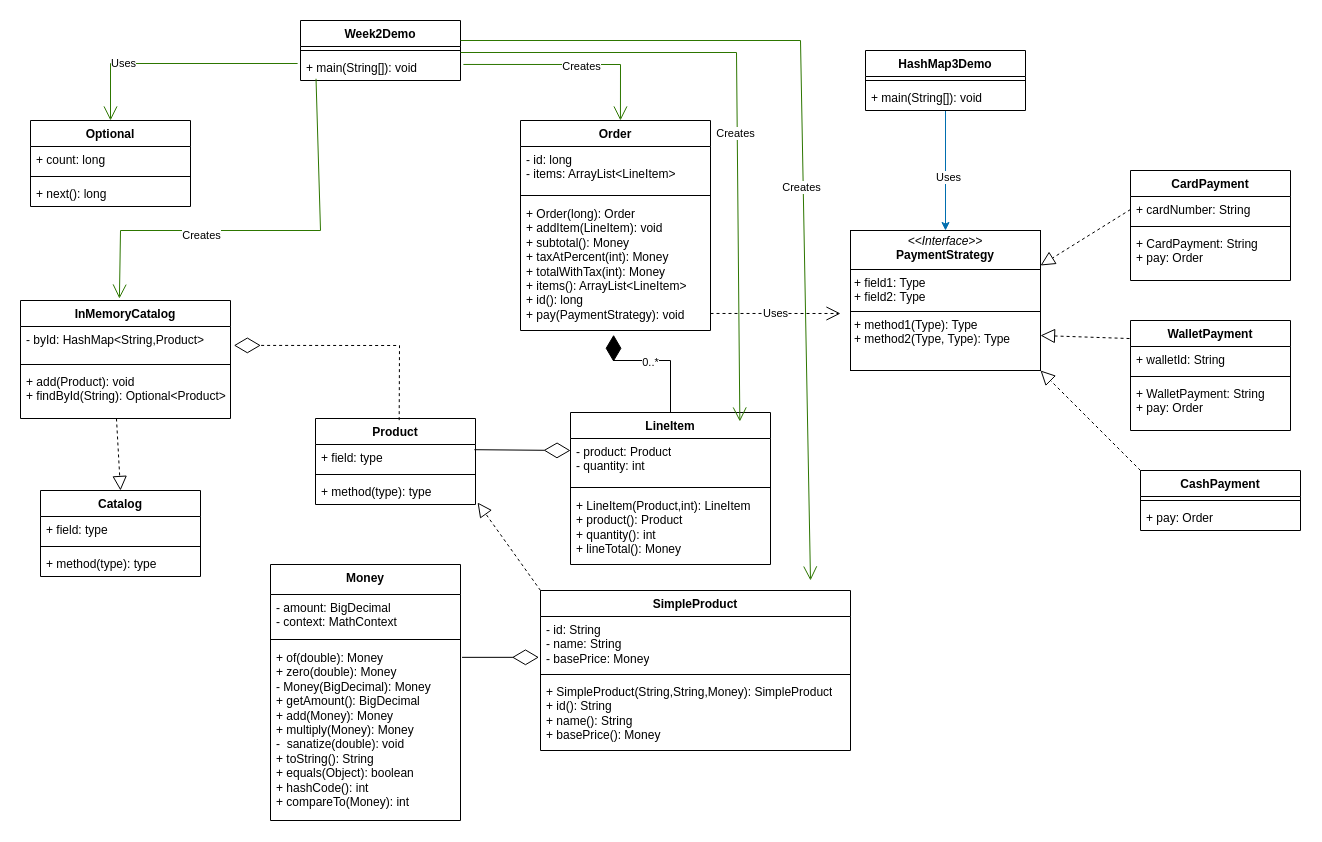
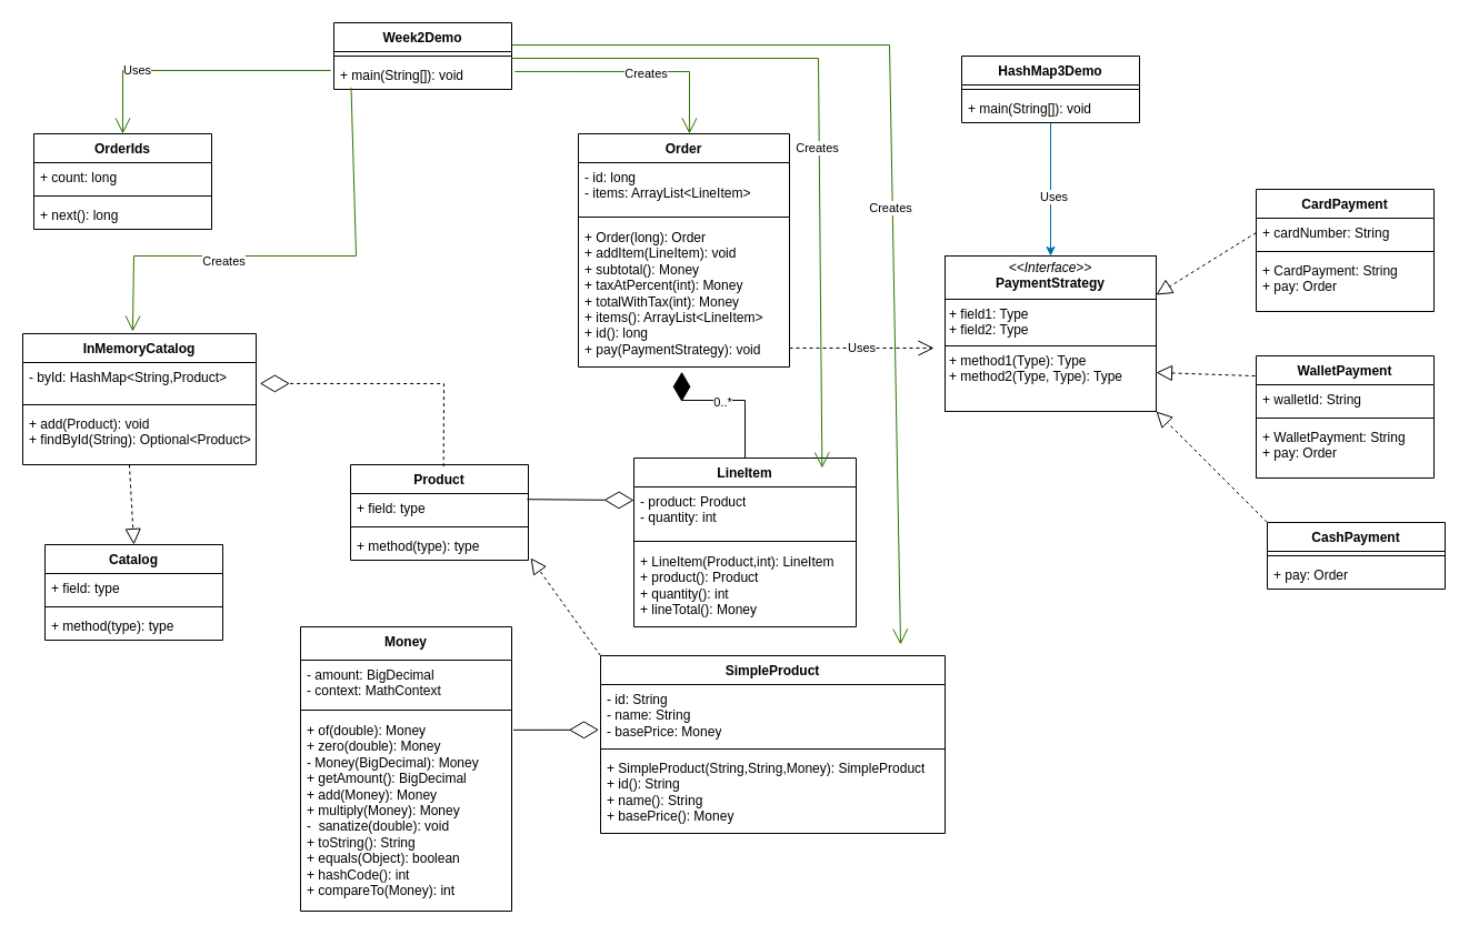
- <mxCell id="25" value="&lt;div&gt;Optional&lt;/div&gt;" style="swimlane;fontStyle=1;align=center;verticalAlign=top;childLayout=stackLayout;horizontal=1;startSize=26;horizontalStack=0;resizeParent=1;resizeParentMax=0;resizeLast=0;collapsible=1;marginBottom=0;whiteSpace=wrap;html=1;" parent="1" vertex="1"><mxGeometry x="30" y="120" width="160" height="86" as="geometry"><mxRectangle x="520" y="570" width="90" height="30" as="alternateBounds" /></mxGeometry></mxCell>
+ <mxCell id="25" value="&lt;div&gt;OrderIds&lt;/div&gt;" style="swimlane;fontStyle=1;align=center;verticalAlign=top;childLayout=stackLayout;horizontal=1;startSize=26;horizontalStack=0;resizeParent=1;resizeParentMax=0;resizeLast=0;collapsible=1;marginBottom=0;whiteSpace=wrap;html=1;" parent="1" vertex="1"><mxGeometry x="30" y="120" width="160" height="86" as="geometry"><mxRectangle x="520" y="570" width="90" height="30" as="alternateBounds" /></mxGeometry></mxCell>
